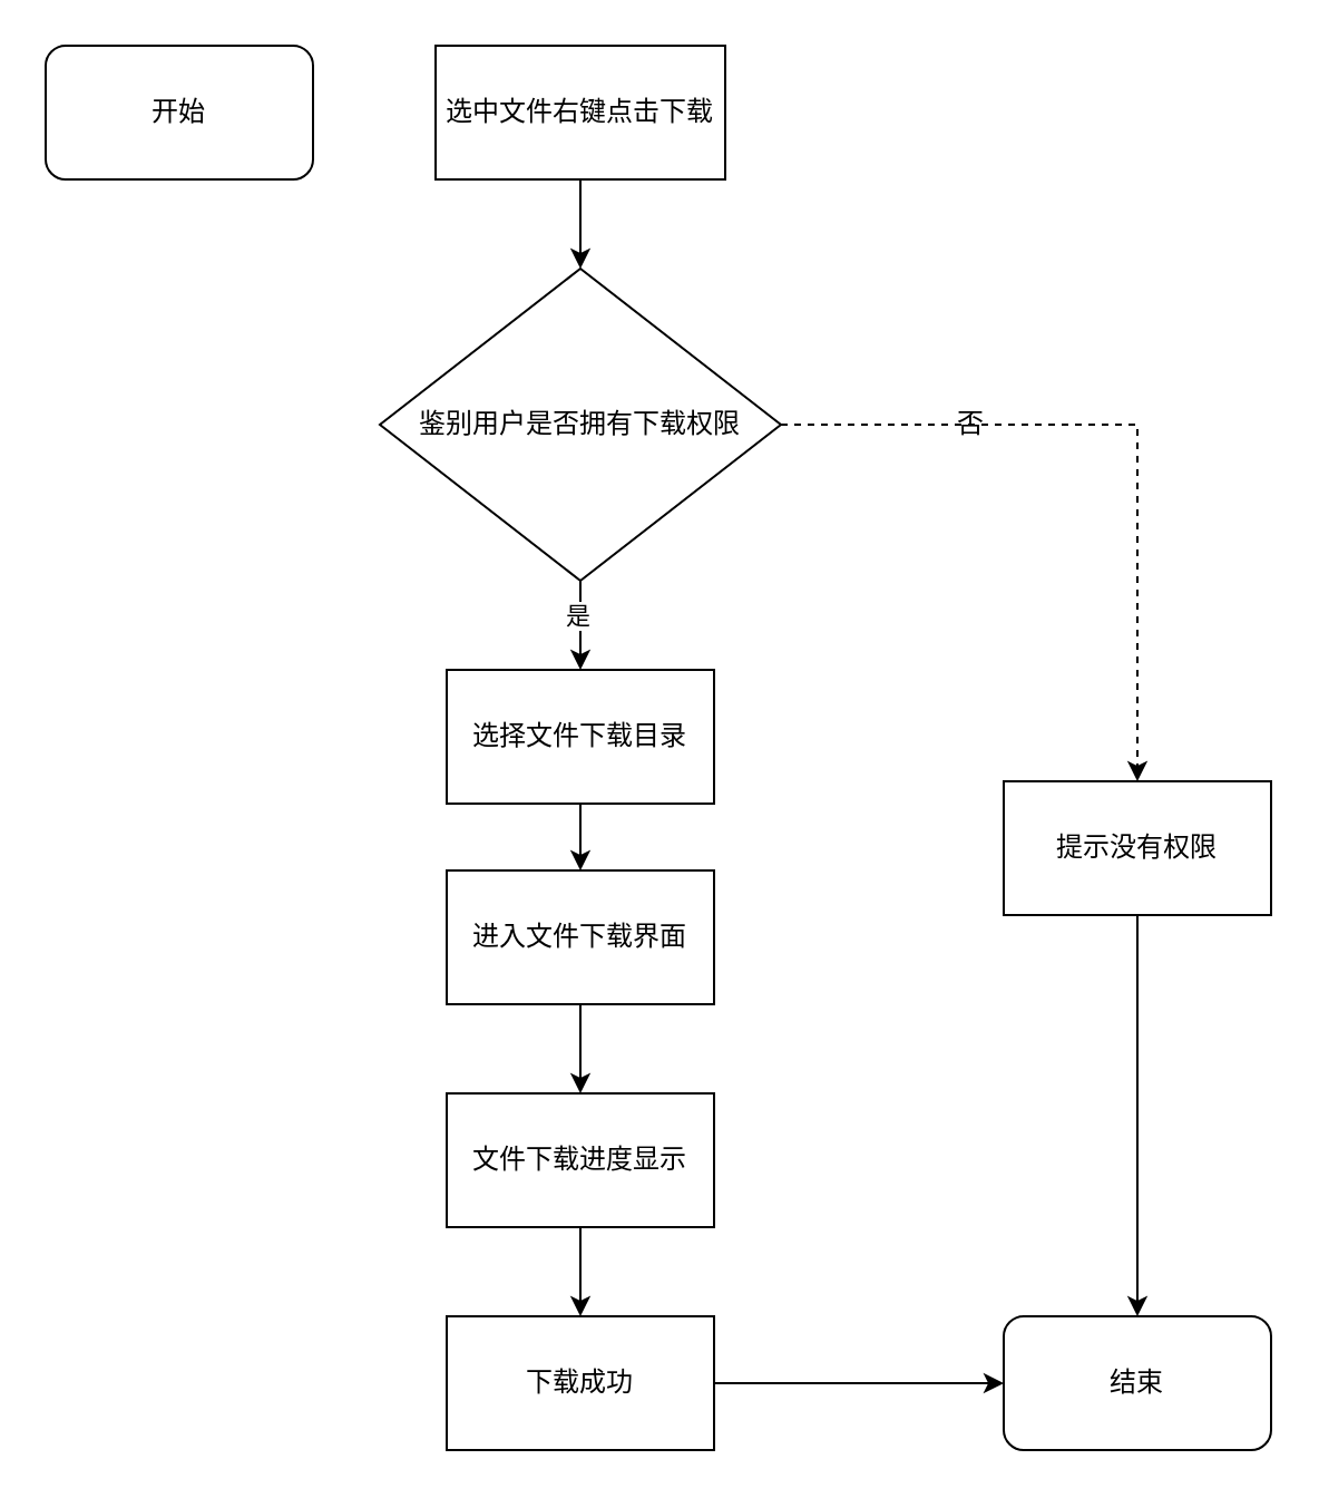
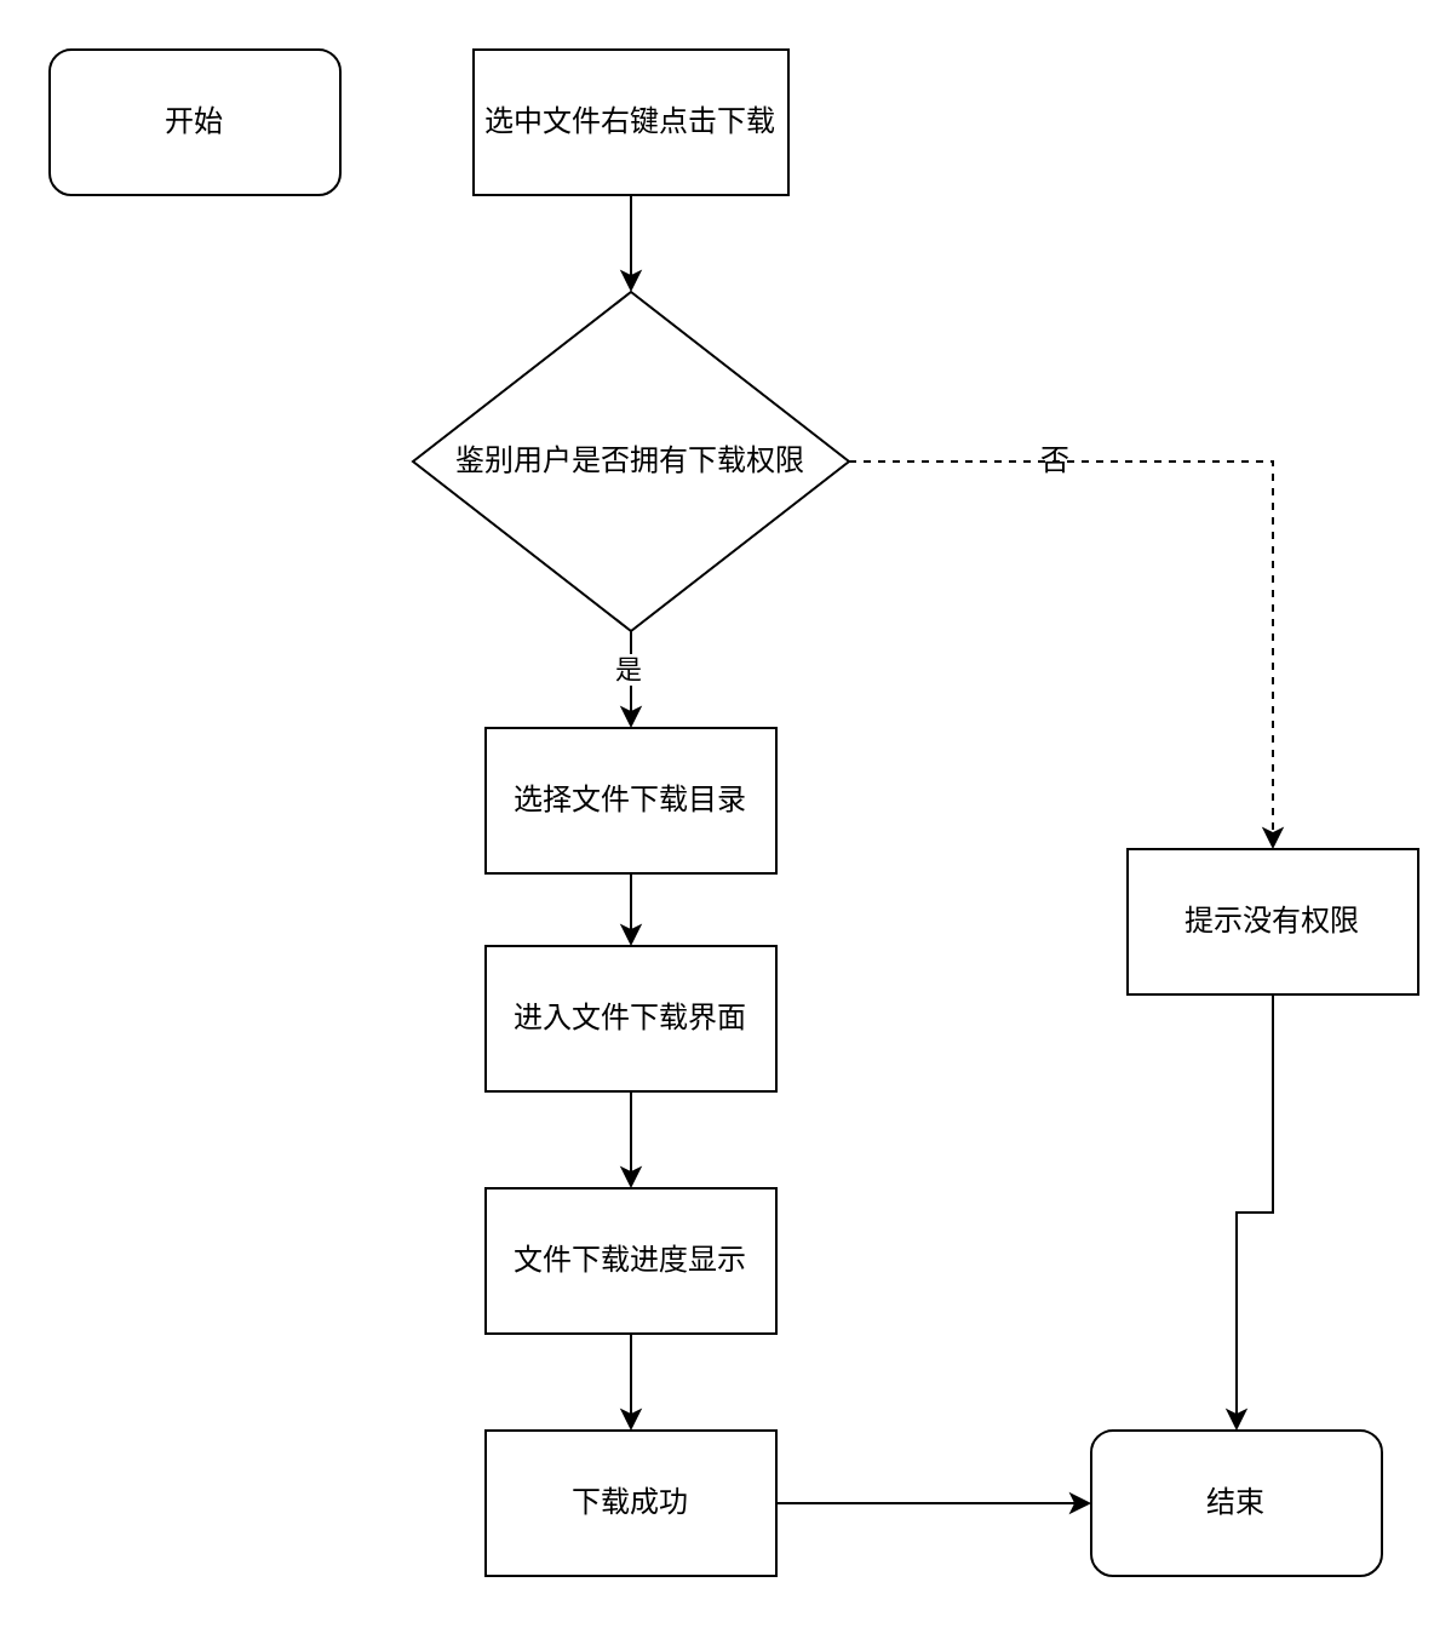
- <mxCell id="19" value="提示没有权限" style="rounded=0;whiteSpace=wrap;html=1;" vertex="1" parent="1"><mxGeometry x="450" y="350" width="120" height="60" as="geometry" /></mxCell>
+ <mxCell id="19" value="提示没有权限" style="rounded=0;whiteSpace=wrap;html=1;" vertex="1" parent="1"><mxGeometry x="465" y="350" width="120" height="60" as="geometry" /></mxCell>
